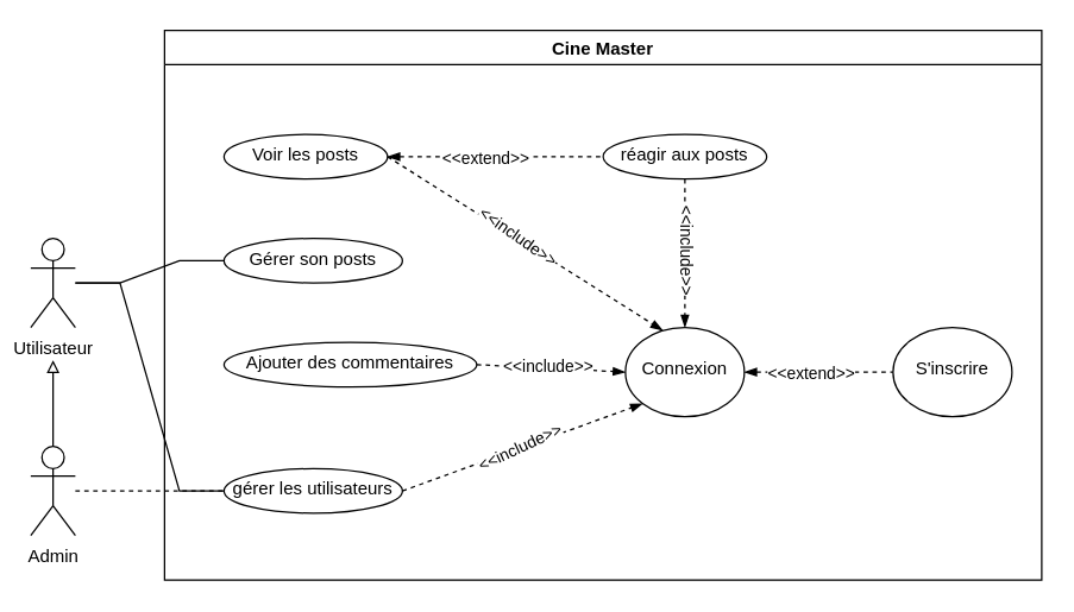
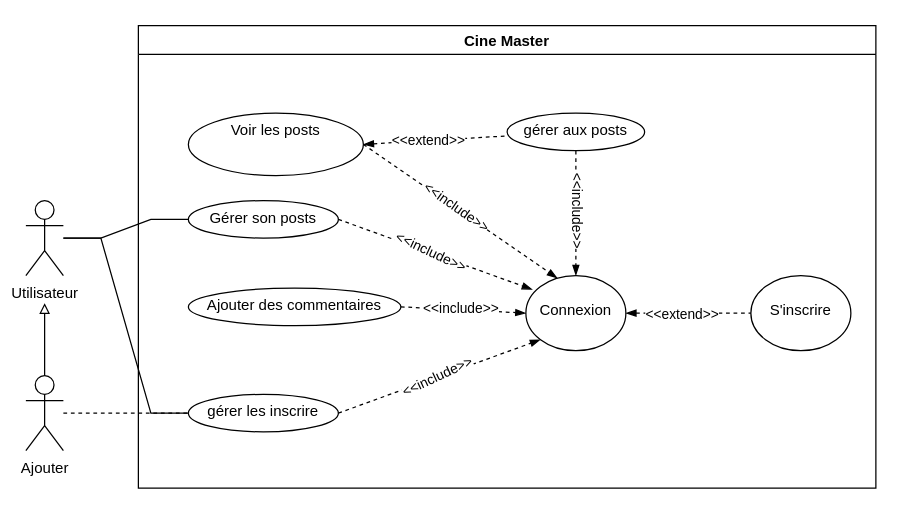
- <mxCell id="22" value="réagir aux posts" style="ellipse;whiteSpace=wrap;html=1;verticalAlign=top;align=center;" parent="5" vertex="1"><mxGeometry x="295" y="70" width="110" height="30" as="geometry" /></mxCell>
+ <mxCell id="22" value="gérer aux posts" style="ellipse;whiteSpace=wrap;html=1;verticalAlign=top;align=center;" parent="5" vertex="1"><mxGeometry x="295" y="70" width="110" height="30" as="geometry" /></mxCell>
- <mxCell id="6" value="Voir les posts" style="ellipse;whiteSpace=wrap;html=1;verticalAlign=top;align=center;" parent="5" vertex="1"><mxGeometry x="40" y="70" width="110" height="30" as="geometry" /></mxCell>
+ <mxCell id="6" value="Voir les posts" style="ellipse;whiteSpace=wrap;html=1;verticalAlign=top;align=center;" parent="5" vertex="1"><mxGeometry x="40" y="70" width="140" height="50" as="geometry" /></mxCell>
+ <mxCell id="14" value="" style="html=1;verticalAlign=bottom;labelBackgroundColor=none;endArrow=blockThin;endFill=1;dashed=1;rounded=0;shadow=0;exitX=1;exitY=0.5;exitDx=0;exitDy=0;entryX=0.065;entryY=0.186;entryDx=0;entryDy=0;entryPerimeter=0;" parent="5" source="7" target="9" edge="1"><mxGeometry width="160" relative="1" as="geometry"><mxPoint x="150" y="120" as="sourcePoint" /><mxPoint x="310" y="235" as="targetPoint" /></mxGeometry></mxCell>
+ <mxCell id="15" value="&amp;lt;&amp;lt;include&amp;gt;&amp;gt;" style="edgeLabel;html=1;align=center;verticalAlign=middle;resizable=0;points=[];rotation=25;" parent="14" vertex="1" connectable="0"><mxGeometry x="-0.058" y="2" relative="1" as="geometry"><mxPoint y="1" as="offset" /></mxGeometry></mxCell>
- <mxCell id="10" value="gérer les utilisateurs" style="ellipse;whiteSpace=wrap;html=1;verticalAlign=top;" parent="5" vertex="1"><mxGeometry x="40" y="295" width="120" height="30" as="geometry" /></mxCell>
+ <mxCell id="10" value="gérer les inscrire" style="ellipse;whiteSpace=wrap;html=1;verticalAlign=top;" parent="5" vertex="1"><mxGeometry x="40" y="295" width="120" height="30" as="geometry" /></mxCell>
- <mxCell id="29" value="Admin" style="shape=umlActor;verticalLabelPosition=bottom;verticalAlign=top;html=1;outlineConnect=0;" parent="1" vertex="1"><mxGeometry x="20" y="300" width="30" height="60" as="geometry" /></mxCell>
+ <mxCell id="29" value="Ajouter" style="shape=umlActor;verticalLabelPosition=bottom;verticalAlign=top;html=1;outlineConnect=0;" parent="1" vertex="1"><mxGeometry x="20" y="300" width="30" height="60" as="geometry" /></mxCell>
